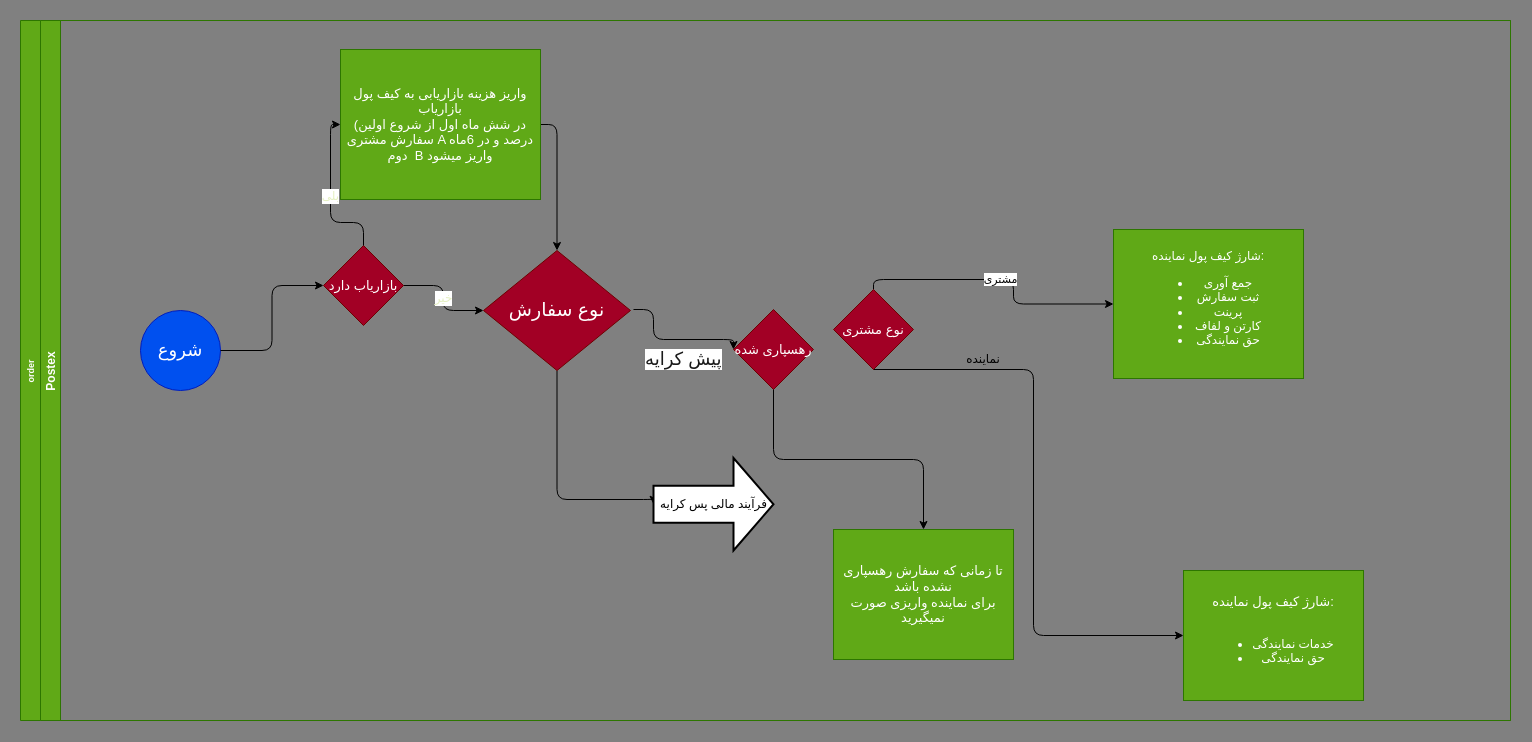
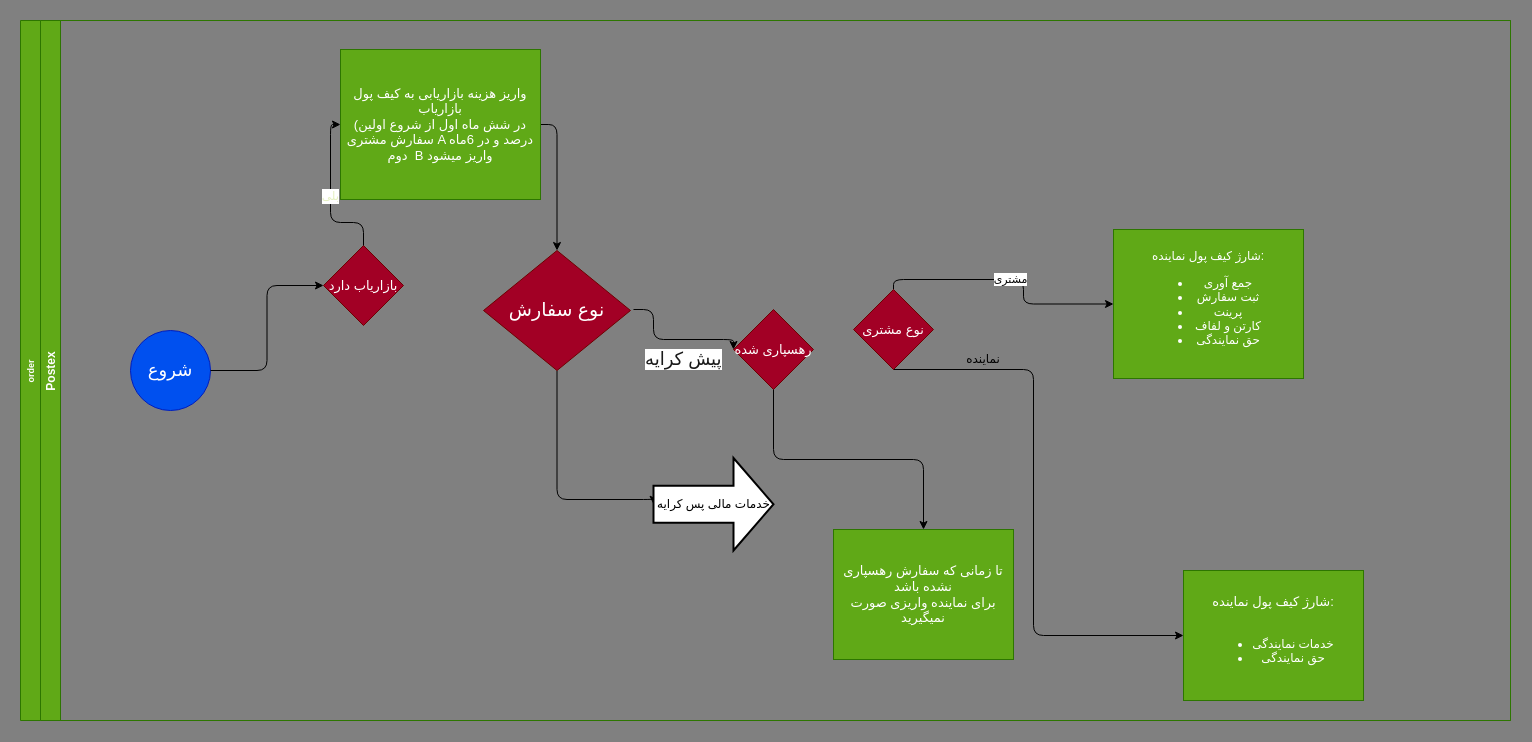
- <mxCell id="13" value="خیر" style="edgeStyle=orthogonalEdgeStyle;html=1;exitX=1;exitY=0.5;exitDx=0;exitDy=0;entryX=0;entryY=0.5;entryDx=0;entryDy=0;fontSize=12;fontColor=#E5F0C2;" parent="3" source="14" target="6" edge="1"><mxGeometry relative="1" as="geometry" /></mxCell>
- <mxCell id="12" value="نوع مشتری" style="rhombus;whiteSpace=wrap;html=1;fontSize=13;fontColor=#ffffff;strokeColor=#6F0000;fillColor=#a20025;" parent="3" vertex="1"><mxGeometry x="793" y="269" width="80" height="80" as="geometry" /></mxCell>
+ <mxCell id="12" value="نوع مشتری" style="rhombus;whiteSpace=wrap;html=1;fontSize=13;fontColor=#ffffff;strokeColor=#6F0000;fillColor=#a20025;" parent="3" vertex="1"><mxGeometry x="813" y="269" width="80" height="80" as="geometry" /></mxCell>
- <mxCell id="4" value="&lt;font style=&quot;font-size: 18px&quot;&gt;شروع&lt;/font&gt;" style="ellipse;whiteSpace=wrap;html=1;aspect=fixed;fontSize=13;fillColor=#0050ef;strokeColor=#001DBC;fontColor=#ffffff;" parent="3" vertex="1"><mxGeometry x="100" y="290" width="80" height="80" as="geometry" /></mxCell>
+ <mxCell id="4" value="&lt;font style=&quot;font-size: 18px&quot;&gt;شروع&lt;/font&gt;" style="ellipse;whiteSpace=wrap;html=1;aspect=fixed;fontSize=13;fillColor=#0050ef;strokeColor=#001DBC;fontColor=#ffffff;" parent="3" vertex="1"><mxGeometry x="90" y="310" width="80" height="80" as="geometry" /></mxCell>
- <mxCell id="8" value="فرآیند مالی پس کرایه" style="verticalLabelPosition=middle;verticalAlign=middle;html=1;strokeWidth=2;shape=mxgraph.arrows2.arrow;dy=0.6;dx=40;notch=0;fontSize=12;horizontal=1;labelPosition=center;align=center;" parent="3" vertex="1"><mxGeometry x="613" y="437.5" width="120" height="92.5" as="geometry" /></mxCell>
+ <mxCell id="8" value="خدمات مالی پس کرایه" style="verticalLabelPosition=middle;verticalAlign=middle;html=1;strokeWidth=2;shape=mxgraph.arrows2.arrow;dy=0.6;dx=40;notch=0;fontSize=12;horizontal=1;labelPosition=center;align=center;" parent="3" vertex="1"><mxGeometry x="613" y="437.5" width="120" height="92.5" as="geometry" /></mxCell>
